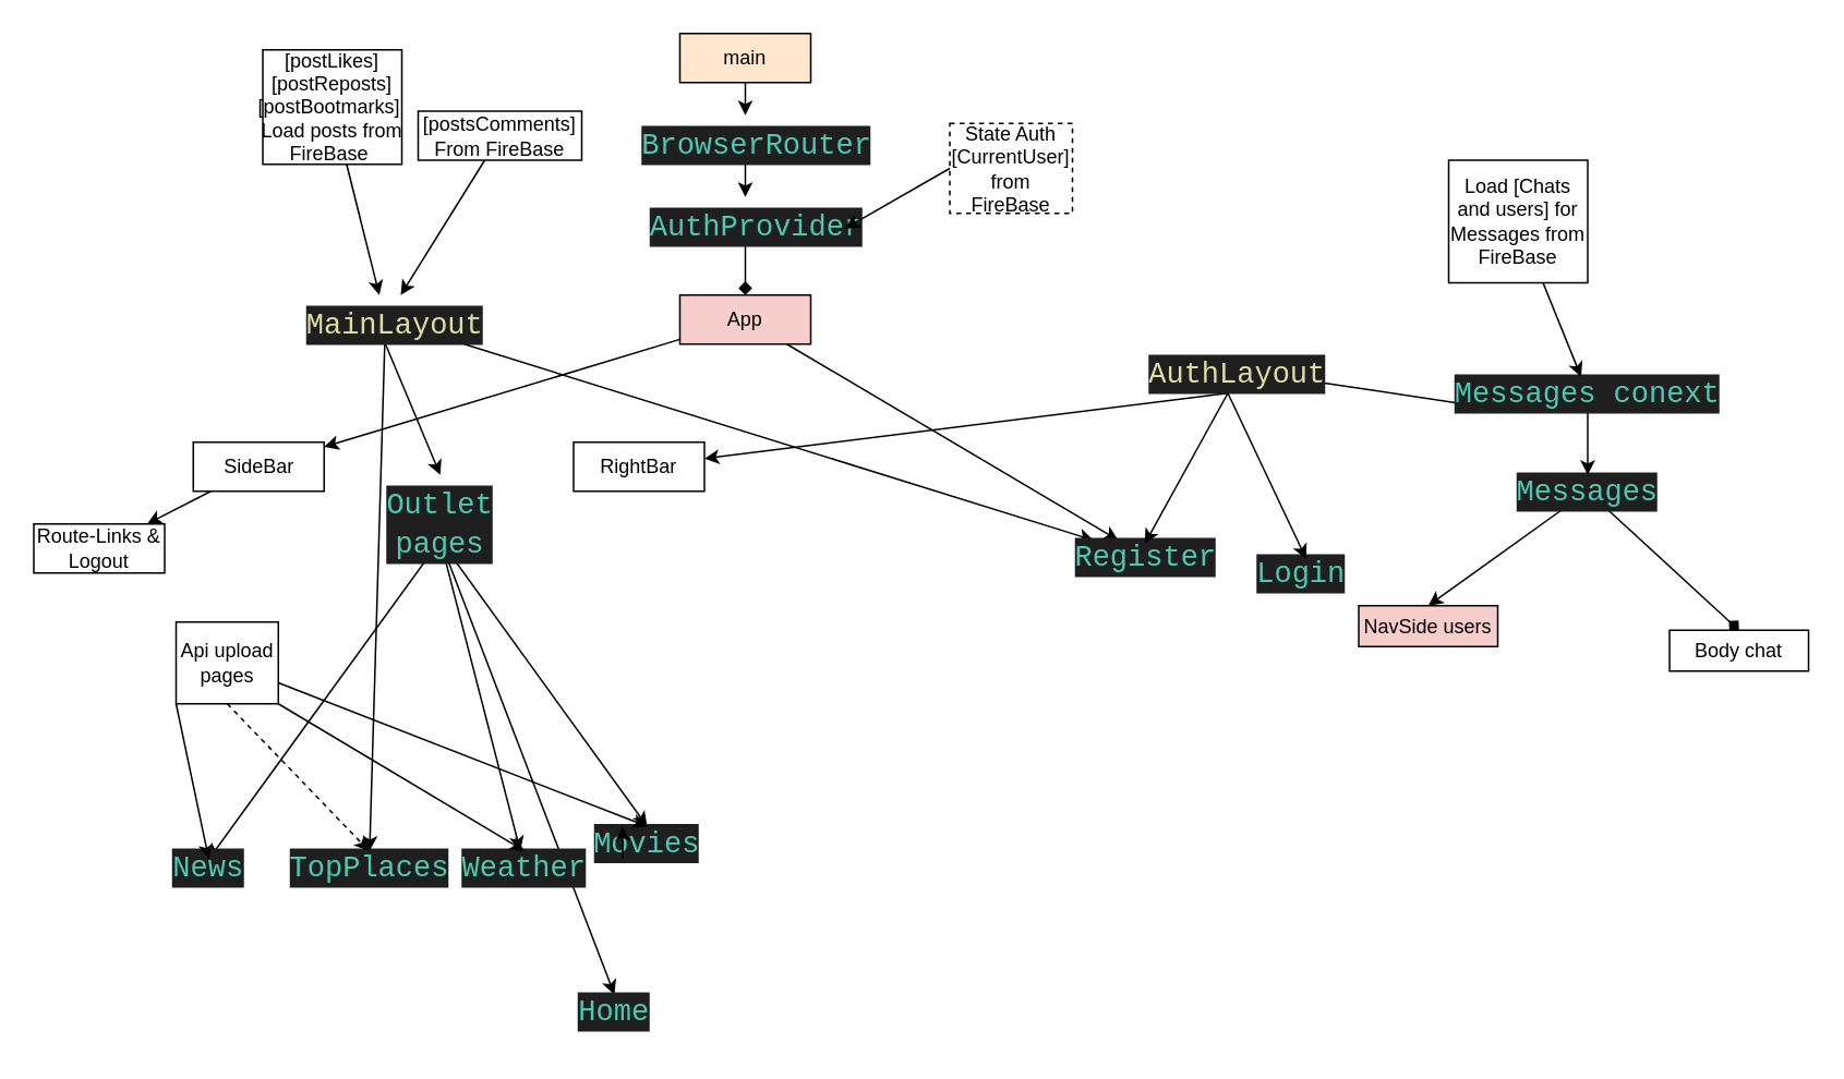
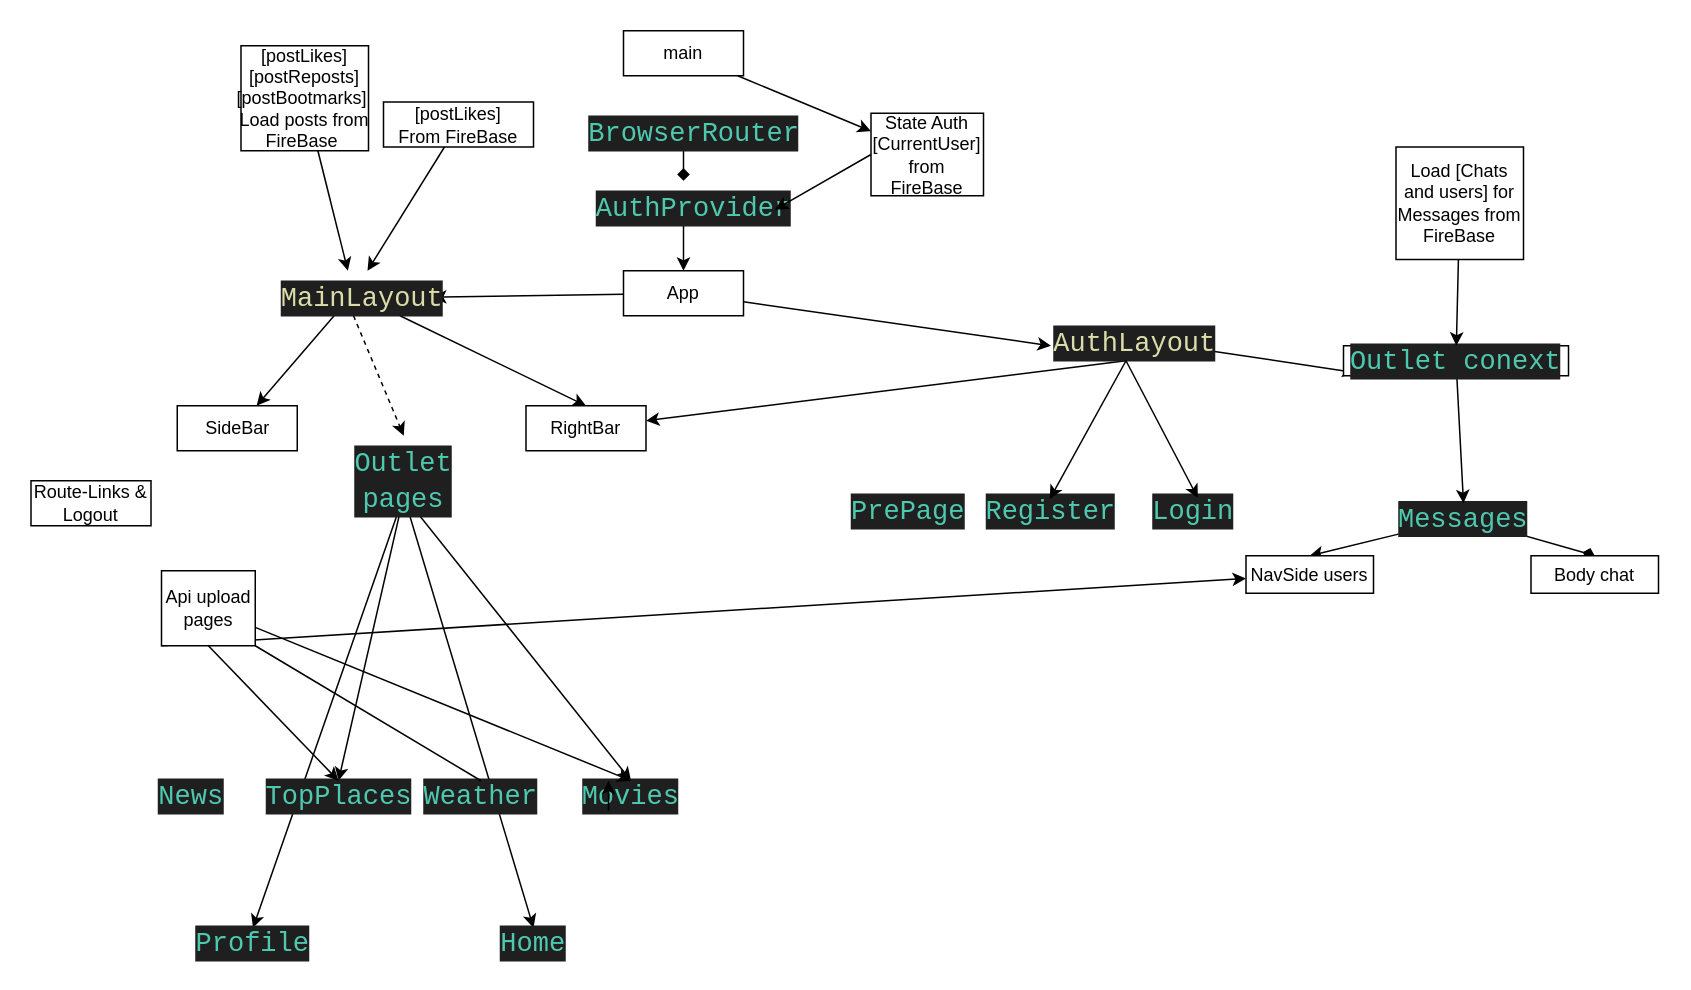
- <mxCell id="3" value="main" style="rounded=0;whiteSpace=wrap;html=1;fillColor=#ffe6cc;" parent="1" vertex="1"><mxGeometry x="415" width="80" height="30" as="geometry" y="20" /></mxCell>
+ <mxCell id="3" value="main" style="rounded=0;whiteSpace=wrap;html=1;" parent="1" vertex="1"><mxGeometry x="415" width="80" height="30" as="geometry" y="20" /></mxCell>
- <mxCell id="2" style="edgeStyle=none;html=1;" parent="1" source="3" target="8" edge="1"><mxGeometry relative="1" as="geometry" /></mxCell>
+ <mxCell id="2" style="edgeStyle=none;html=1;" parent="1" source="3" target="37" edge="1"><mxGeometry relative="1" as="geometry" /></mxCell>
- <mxCell id="58" value="[postsComments]&lt;div&gt;From FireBase&lt;/div&gt;" style="rounded=0;whiteSpace=wrap;html=1;" parent="1" vertex="1"><mxGeometry x="255" y="67.5" width="100" height="30" as="geometry" /></mxCell>
+ <mxCell id="58" value="[postLikes]&lt;div&gt;From FireBase&lt;/div&gt;" style="rounded=0;whiteSpace=wrap;html=1;" parent="1" vertex="1"><mxGeometry x="255" y="67.5" width="100" height="30" as="geometry" /></mxCell>
- <mxCell id="37" value="State Auth [CurrentUser] from FireBase" style="whiteSpace=wrap;html=1;dashed=1;" parent="1" vertex="1"><mxGeometry x="580" y="75" width="75" height="55" as="geometry" /></mxCell>
+ <mxCell id="37" value="State Auth [CurrentUser] from FireBase" style="whiteSpace=wrap;html=1;" parent="1" vertex="1"><mxGeometry x="580" y="75" width="75" height="55" as="geometry" /></mxCell>
- <mxCell id="7" style="edgeStyle=none;html=1;" parent="1" source="8" target="10" edge="1"><mxGeometry relative="1" as="geometry" /></mxCell>
+ <mxCell id="7" style="edgeStyle=none;html=1;endArrow=diamond;" parent="1" source="8" target="10" edge="1"><mxGeometry relative="1" as="geometry" /></mxCell>
- <mxCell id="47" value="Load [Chats and users] for Messages from FireBase" style="whiteSpace=wrap;html=1;" parent="1" vertex="1"><mxGeometry x="885" y="97.5" width="85" height="75" as="geometry" /></mxCell>
+ <mxCell id="47" value="Load [Chats and users] for Messages from FireBase" style="whiteSpace=wrap;html=1;" parent="1" vertex="1"><mxGeometry x="930" y="97.5" width="85" height="75" as="geometry" /></mxCell>
- <mxCell id="9" style="edgeStyle=none;html=1;endArrow=diamond;" parent="1" source="10" target="6" edge="1"><mxGeometry relative="1" as="geometry" /></mxCell>
+ <mxCell id="9" style="edgeStyle=none;html=1;" parent="1" source="10" target="6" edge="1"><mxGeometry relative="1" as="geometry" /></mxCell>
- <mxCell id="6" value="App" style="rounded=0;whiteSpace=wrap;html=1;fillColor=#f8cecc;" parent="1" vertex="1"><mxGeometry x="415" y="180" width="80" height="30" as="geometry" /></mxCell>
+ <mxCell id="6" value="App" style="rounded=0;whiteSpace=wrap;html=1;" parent="1" vertex="1"><mxGeometry x="415" y="180" width="80" height="30" as="geometry" /></mxCell>
- <mxCell id="45" value="&lt;div style=&quot;color: rgb(204, 204, 204); background-color: rgb(31, 31, 31); font-family: Consolas, &amp;quot;Courier New&amp;quot;, monospace; font-size: 18px; line-height: 24px; white-space: pre;&quot;&gt;&lt;span style=&quot;color: rgb(78, 201, 176);&quot;&gt;Messages conext&lt;/span&gt;&lt;/div&gt;" style="whiteSpace=wrap;html=1;" parent="1" vertex="1"><mxGeometry x="895" y="230" width="150" height="20" as="geometry" /></mxCell>
+ <mxCell id="45" value="&lt;div style=&quot;color: rgb(204, 204, 204); background-color: rgb(31, 31, 31); font-family: Consolas, &amp;quot;Courier New&amp;quot;, monospace; font-size: 18px; line-height: 24px; white-space: pre;&quot;&gt;&lt;span style=&quot;color: rgb(78, 201, 176);&quot;&gt;Outlet conext&lt;/span&gt;&lt;/div&gt;" style="whiteSpace=wrap;html=1;" parent="1" vertex="1"><mxGeometry x="895" y="230" width="150" height="20" as="geometry" /></mxCell>
- <mxCell id="18" style="edgeStyle=none;html=1;exitX=0.5;exitY=1;exitDx=0;exitDy=0;entryX=0.5;entryY=0;entryDx=0;entryDy=0;" parent="1" source="19" target="54" edge="1"><mxGeometry relative="1" as="geometry" /></mxCell>
+ <mxCell id="18" style="edgeStyle=none;html=1;exitX=0.5;exitY=1;exitDx=0;exitDy=0;entryX=0.5;entryY=0;entryDx=0;entryDy=0;dashed=1;" parent="1" source="19" target="54" edge="1"><mxGeometry relative="1" as="geometry" /></mxCell>
- <mxCell id="4" value="" style="edgeStyle=none;html=1;" parent="1" source="6" target="51" edge="1"><mxGeometry relative="1" as="geometry"><mxPoint x="420" y="310" as="targetPoint" /></mxGeometry></mxCell>
+ <mxCell id="4" value="" style="edgeStyle=none;html=1;entryX=1.029;entryY=0.587;entryDx=0;entryDy=0;entryPerimeter=0;" parent="1" source="6" target="19" edge="1"><mxGeometry relative="1" as="geometry"><mxPoint x="420" y="310" as="targetPoint" /></mxGeometry></mxCell>
- <mxCell id="5" value="" style="edgeStyle=none;html=1;" parent="1" source="6" target="30" edge="1"><mxGeometry relative="1" as="geometry"><mxPoint x="420" y="310" as="targetPoint" /></mxGeometry></mxCell>
+ <mxCell id="5" value="" style="edgeStyle=none;html=1;entryX=0;entryY=0.667;entryDx=0;entryDy=0;entryPerimeter=0;" parent="1" source="6" target="22" edge="1"><mxGeometry relative="1" as="geometry"><mxPoint x="420" y="310" as="targetPoint" /></mxGeometry></mxCell>
- <mxCell id="16" style="edgeStyle=none;html=1;" parent="1" source="19" target="25" edge="1"><mxGeometry relative="1" as="geometry" /></mxCell>
+ <mxCell id="16" style="edgeStyle=none;html=1;" parent="1" source="19" target="51" edge="1"><mxGeometry relative="1" as="geometry" /></mxCell>
- <mxCell id="34" value="&lt;div style=&quot;color: rgb(204, 204, 204); background-color: rgb(31, 31, 31); font-family: Consolas, &amp;quot;Courier New&amp;quot;, monospace; font-size: 18px; line-height: 24px; white-space: pre;&quot;&gt;&lt;span style=&quot;color: #4ec9b0;&quot;&gt;Messages&lt;/span&gt;&lt;/div&gt;" style="whiteSpace=wrap;html=1;" parent="1" vertex="1"><mxGeometry x="930" y="290" width="80" height="20" as="geometry" /></mxCell>
+ <mxCell id="34" value="&lt;div style=&quot;color: rgb(204, 204, 204); background-color: rgb(31, 31, 31); font-family: Consolas, &amp;quot;Courier New&amp;quot;, monospace; font-size: 18px; line-height: 24px; white-space: pre;&quot;&gt;&lt;span style=&quot;color: #4ec9b0;&quot;&gt;Messages&lt;/span&gt;&lt;/div&gt;" style="whiteSpace=wrap;html=1;" parent="1" vertex="1"><mxGeometry x="935" y="335" width="80" height="20" as="geometry" /></mxCell>
- <mxCell id="17" style="edgeStyle=none;html=1;" parent="1" source="19" target="30" edge="1"><mxGeometry relative="1" as="geometry" /></mxCell>
+ <mxCell id="17" style="edgeStyle=none;html=1;entryX=0.5;entryY=0;entryDx=0;entryDy=0;" parent="1" source="19" target="53" edge="1"><mxGeometry relative="1" as="geometry" /></mxCell>
- <mxCell id="50" style="edgeStyle=none;html=1;" parent="1" source="51" target="52" edge="1"><mxGeometry relative="1" as="geometry" /></mxCell>
+ <mxCell id="29" value="&lt;div style=&quot;color: rgb(204, 204, 204); background-color: rgb(31, 31, 31); font-family: Consolas, &amp;quot;Courier New&amp;quot;, monospace; font-size: 18px; line-height: 24px; white-space: pre;&quot;&gt;&lt;div style=&quot;color: rgb(204, 204, 204); line-height: 24px;&quot;&gt;&lt;span style=&quot;color: #4ec9b0;&quot;&gt;PrePage&lt;/span&gt;&lt;/div&gt;&lt;/div&gt;" style="rounded=0;whiteSpace=wrap;html=1;" parent="1" vertex="1"><mxGeometry x="570" y="330" width="70" height="20" as="geometry" /></mxCell>
- <mxCell id="31" value="&lt;div style=&quot;color: rgb(204, 204, 204); background-color: rgb(31, 31, 31); font-family: Consolas, &amp;quot;Courier New&amp;quot;, monospace; font-size: 18px; line-height: 24px; white-space: pre;&quot;&gt;&lt;div style=&quot;color: rgb(204, 204, 204); line-height: 24px;&quot;&gt;&lt;span style=&quot;color: #4ec9b0;&quot;&gt;Login&lt;/span&gt;&lt;/div&gt;&lt;/div&gt;" style="rounded=0;whiteSpace=wrap;html=1;" parent="1" vertex="1"><mxGeometry x="770" y="340" width="50" height="20" as="geometry" /></mxCell>
+ <mxCell id="31" value="&lt;div style=&quot;color: rgb(204, 204, 204); background-color: rgb(31, 31, 31); font-family: Consolas, &amp;quot;Courier New&amp;quot;, monospace; font-size: 18px; line-height: 24px; white-space: pre;&quot;&gt;&lt;div style=&quot;color: rgb(204, 204, 204); line-height: 24px;&quot;&gt;&lt;span style=&quot;color: #4ec9b0;&quot;&gt;Login&lt;/span&gt;&lt;/div&gt;&lt;/div&gt;" style="rounded=0;whiteSpace=wrap;html=1;" parent="1" vertex="1"><mxGeometry x="770" y="330" width="50" height="20" as="geometry" /></mxCell>
- <mxCell id="48" value="NavSide users" style="rounded=0;whiteSpace=wrap;html=1;fillColor=#f8cecc;" parent="1" vertex="1"><mxGeometry x="830" y="370" width="85" height="25" as="geometry" /></mxCell>
+ <mxCell id="48" value="NavSide users" style="rounded=0;whiteSpace=wrap;html=1;" parent="1" vertex="1"><mxGeometry x="830" y="370" width="85" height="25" as="geometry" /></mxCell>
+ <mxCell id="15" style="edgeStyle=none;html=1;entryX=0.5;entryY=0;entryDx=0;entryDy=0;exitX=0.5;exitY=1;exitDx=0;exitDy=0;" parent="1" source="54" target="27" edge="1"><mxGeometry relative="1" as="geometry"><mxPoint x="440" y="380" as="sourcePoint" /></mxGeometry></mxCell>
- <mxCell id="49" value="Body chat" style="rounded=0;whiteSpace=wrap;html=1;" parent="1" vertex="1"><mxGeometry x="1020" y="385" width="85" height="25" as="geometry" /></mxCell>
+ <mxCell id="49" value="Body chat" style="rounded=0;whiteSpace=wrap;html=1;" parent="1" vertex="1"><mxGeometry x="1020" y="370" width="85" height="25" as="geometry" /></mxCell>
- <mxCell id="12" value="" style="edgeStyle=none;html=1;exitX=0.5;exitY=1;exitDx=0;exitDy=0;" parent="1" source="54" target="28" edge="1"><mxGeometry relative="1" as="geometry"><mxPoint x="440" y="380" as="sourcePoint" /></mxGeometry></mxCell>
+ <mxCell id="12" value="" style="edgeStyle=none;html=1;exitX=0.5;exitY=1;exitDx=0;exitDy=0;entryX=0.5;entryY=0;entryDx=0;entryDy=0;" parent="1" source="54" target="25" edge="1"><mxGeometry relative="1" as="geometry"><mxPoint x="440" y="380" as="sourcePoint" /></mxGeometry></mxCell>
- <mxCell id="13" style="edgeStyle=none;html=1;exitX=0.5;exitY=1;exitDx=0;exitDy=0;entryX=0.5;entryY=0;entryDx=0;entryDy=0;" parent="1" source="54" target="24" edge="1"><mxGeometry relative="1" as="geometry"><mxPoint x="440" y="380" as="sourcePoint" /><mxPoint x="150" y="460" as="targetPoint" /></mxGeometry></mxCell>
- <mxCell id="40" style="edgeStyle=none;html=1;exitX=0.5;exitY=1;exitDx=0;exitDy=0;entryX=0.5;entryY=0;entryDx=0;entryDy=0;dashed=1;" parent="1" source="43" target="25" edge="1"><mxGeometry relative="1" as="geometry" /></mxCell>
+ <mxCell id="40" style="edgeStyle=none;html=1;exitX=0.5;exitY=1;exitDx=0;exitDy=0;entryX=0.5;entryY=0;entryDx=0;entryDy=0;" parent="1" source="43" target="25" edge="1"><mxGeometry relative="1" as="geometry" /></mxCell>
- <mxCell id="41" style="edgeStyle=none;html=1;exitX=0;exitY=1;exitDx=0;exitDy=0;entryX=0.5;entryY=0;entryDx=0;entryDy=0;" parent="1" source="43" target="24" edge="1"><mxGeometry relative="1" as="geometry"><mxPoint x="135" y="520" as="targetPoint" /></mxGeometry></mxCell>
+ <mxCell id="41" style="edgeStyle=none;html=1;exitX=0;exitY=1;exitDx=0;exitDy=0;" parent="1" source="43" target="48" edge="1"><mxGeometry relative="1" as="geometry"><mxPoint x="135" y="520" as="targetPoint" /></mxGeometry></mxCell>
- <mxCell id="26" value="&lt;div style=&quot;color: rgb(204, 204, 204); background-color: rgb(31, 31, 31); font-family: Consolas, &amp;quot;Courier New&amp;quot;, monospace; font-size: 18px; line-height: 24px; white-space: pre;&quot;&gt;&lt;span style=&quot;color: #4ec9b0;&quot;&gt;Movies&lt;/span&gt;&lt;/div&gt;" style="rounded=0;whiteSpace=wrap;html=1;" parent="1" vertex="1"><mxGeometry x="365" y="505" width="60" height="20" as="geometry" /></mxCell>
+ <mxCell id="26" value="&lt;div style=&quot;color: rgb(204, 204, 204); background-color: rgb(31, 31, 31); font-family: Consolas, &amp;quot;Courier New&amp;quot;, monospace; font-size: 18px; line-height: 24px; white-space: pre;&quot;&gt;&lt;span style=&quot;color: #4ec9b0;&quot;&gt;Movies&lt;/span&gt;&lt;/div&gt;" style="rounded=0;whiteSpace=wrap;html=1;" parent="1" vertex="1"><mxGeometry x="390" y="520" width="60" height="20" as="geometry" /></mxCell>
- <mxCell id="39" style="edgeStyle=none;html=1;entryX=0.5;entryY=0;entryDx=0;entryDy=0;exitX=1;exitY=1;exitDx=0;exitDy=0;" parent="1" source="43" target="28" edge="1"><mxGeometry relative="1" as="geometry" /></mxCell>
+ <mxCell id="39" style="edgeStyle=none;html=1;entryX=0.5;entryY=0;entryDx=0;entryDy=0;exitX=1;exitY=1;exitDx=0;exitDy=0;endArrow=none;" parent="1" source="43" target="28" edge="1"><mxGeometry relative="1" as="geometry" /></mxCell>
- <mxCell id="23" value="&lt;div style=&quot;color: rgb(204, 204, 204); background-color: rgb(31, 31, 31); font-family: Consolas, &amp;quot;Courier New&amp;quot;, monospace; font-size: 18px; line-height: 24px; white-space: pre;&quot;&gt;&lt;span style=&quot;color: #4ec9b0;&quot;&gt;Home&lt;/span&gt;&lt;/div&gt;" style="rounded=0;whiteSpace=wrap;html=1;" parent="1" vertex="1"><mxGeometry x="355" y="608" width="40" height="20" as="geometry" /></mxCell>
+ <mxCell id="23" value="&lt;div style=&quot;color: rgb(204, 204, 204); background-color: rgb(31, 31, 31); font-family: Consolas, &amp;quot;Courier New&amp;quot;, monospace; font-size: 18px; line-height: 24px; white-space: pre;&quot;&gt;&lt;span style=&quot;color: #4ec9b0;&quot;&gt;Home&lt;/span&gt;&lt;/div&gt;" style="rounded=0;whiteSpace=wrap;html=1;" parent="1" vertex="1"><mxGeometry x="335" y="618" width="40" height="20" as="geometry" /></mxCell>
+ <mxCell id="27" value="&lt;div style=&quot;color: rgb(204, 204, 204); background-color: rgb(31, 31, 31); font-family: Consolas, &amp;quot;Courier New&amp;quot;, monospace; font-size: 18px; line-height: 24px; white-space: pre;&quot;&gt;&lt;span style=&quot;color: #4ec9b0;&quot;&gt;Profile&lt;/span&gt;&lt;/div&gt;" style="rounded=0;whiteSpace=wrap;html=1;" parent="1" vertex="1"><mxGeometry x="133" y="618" width="70" height="20" as="geometry" /></mxCell>
